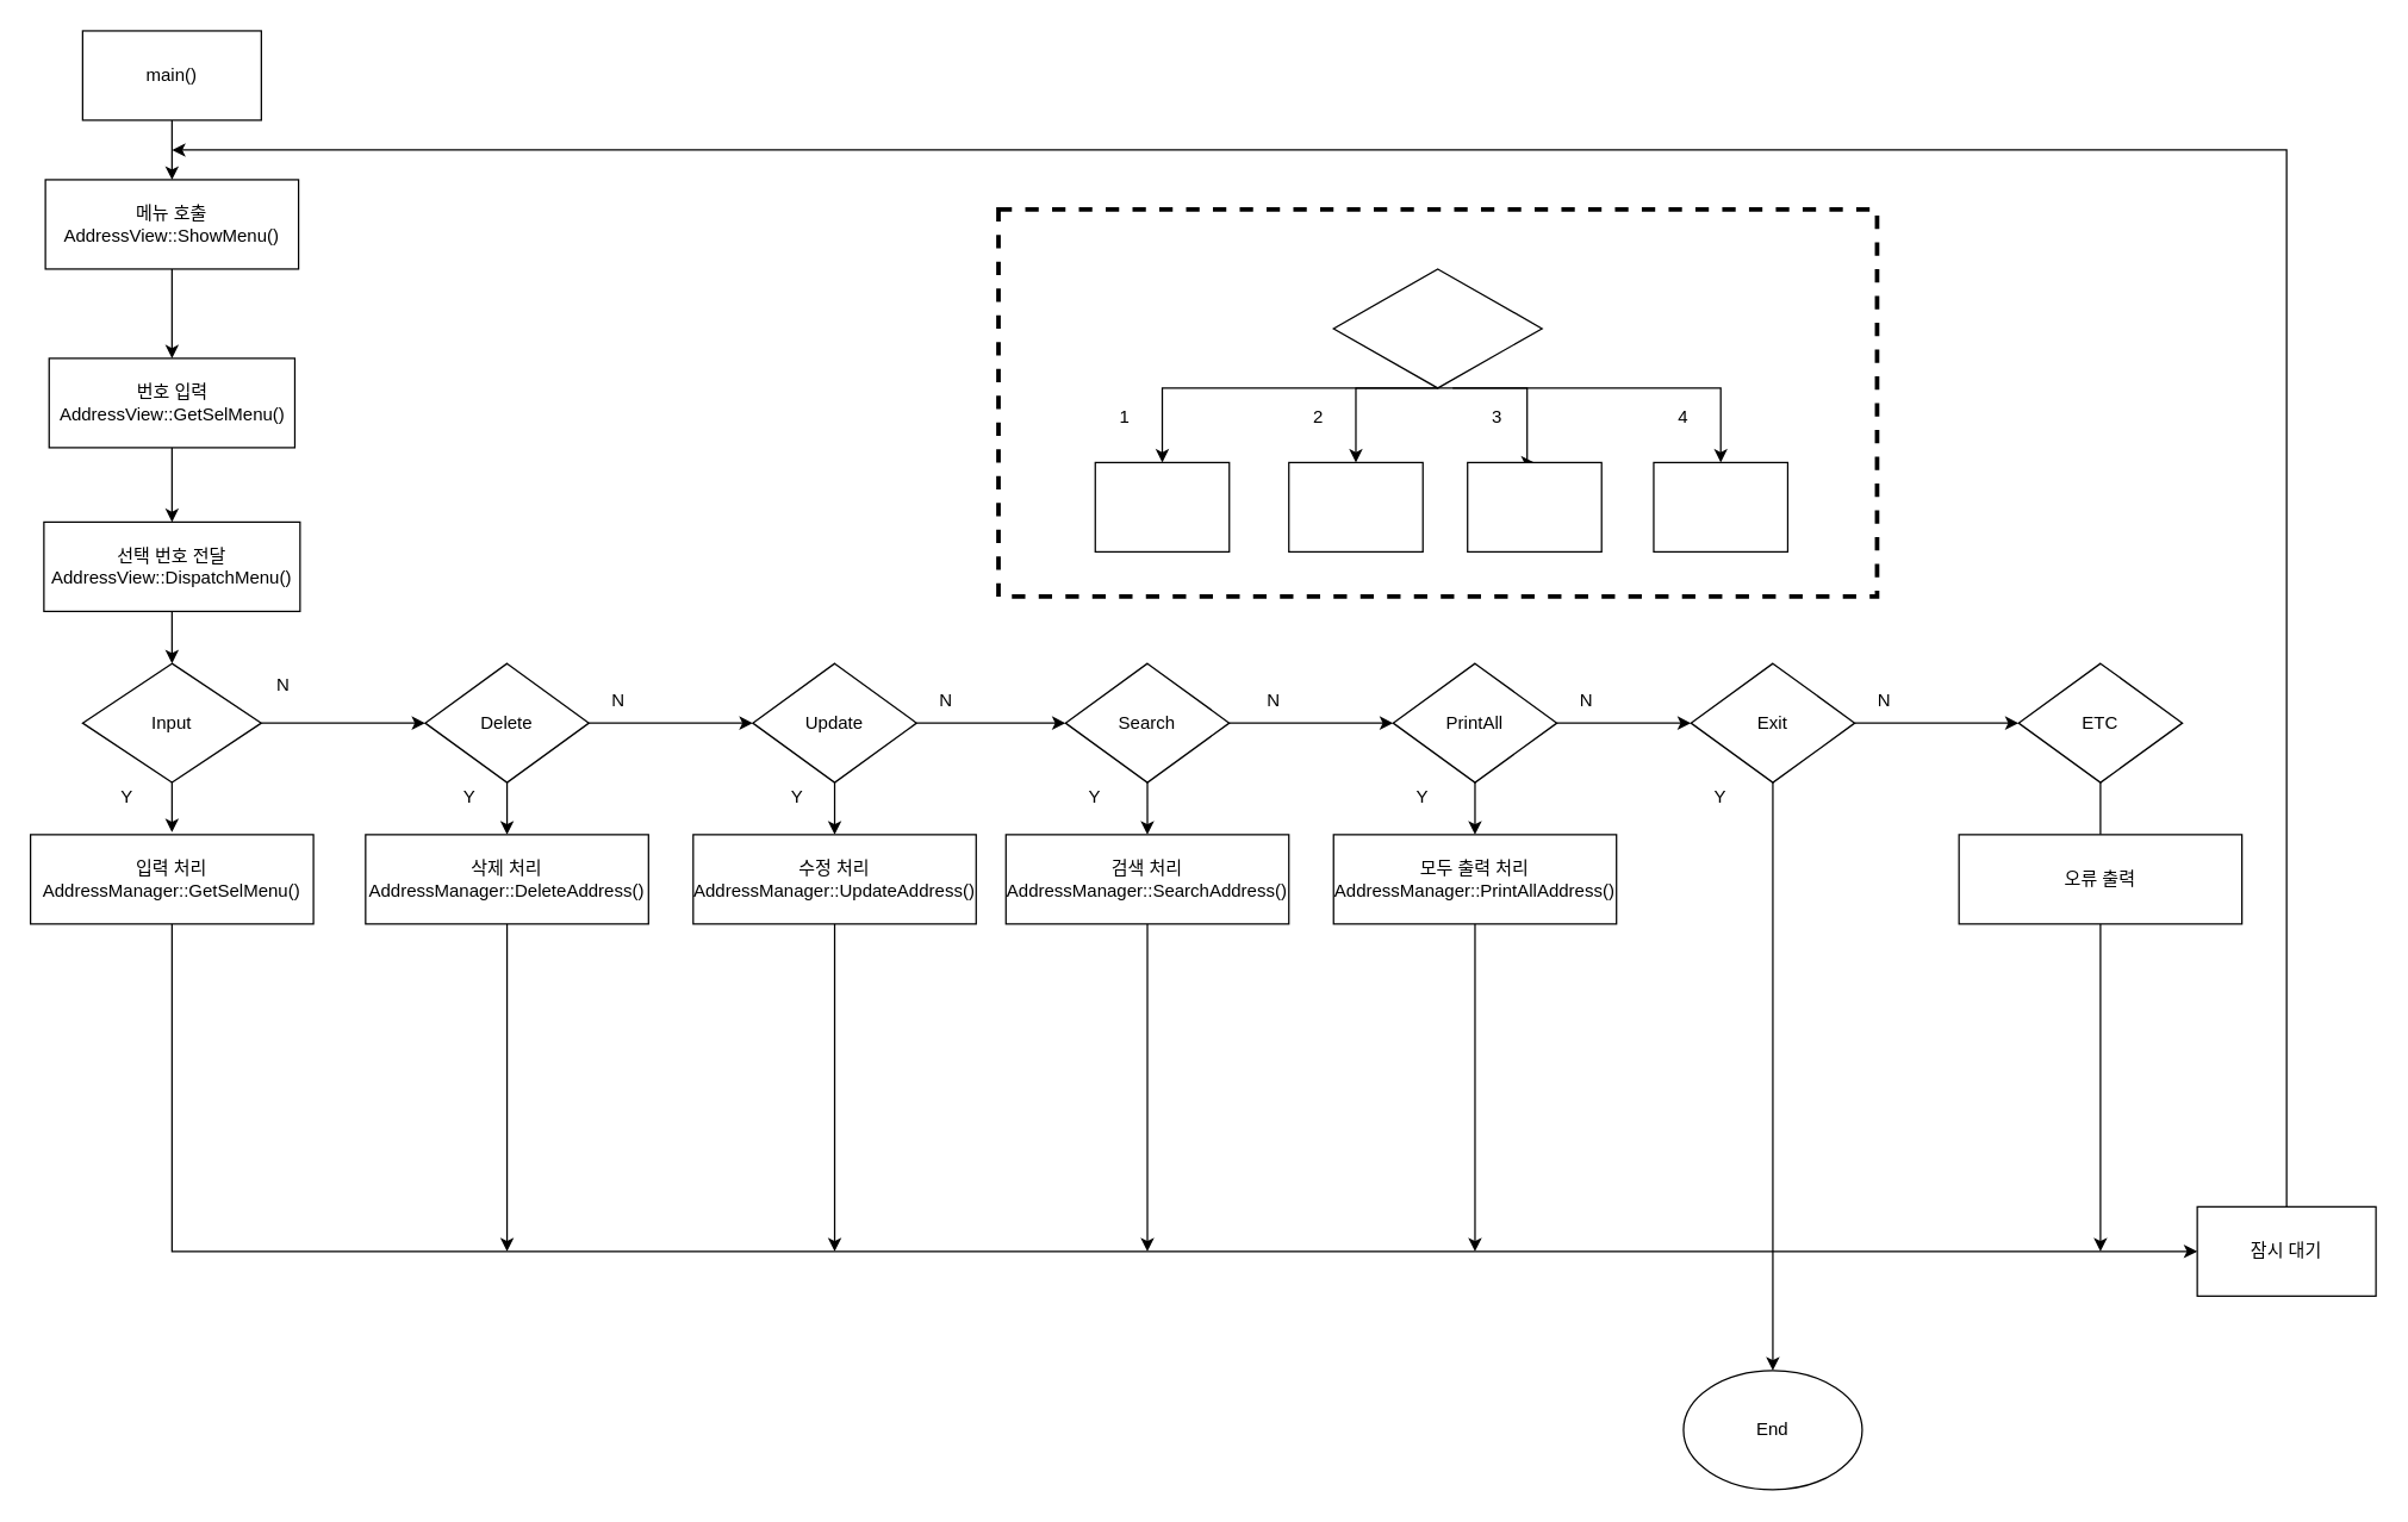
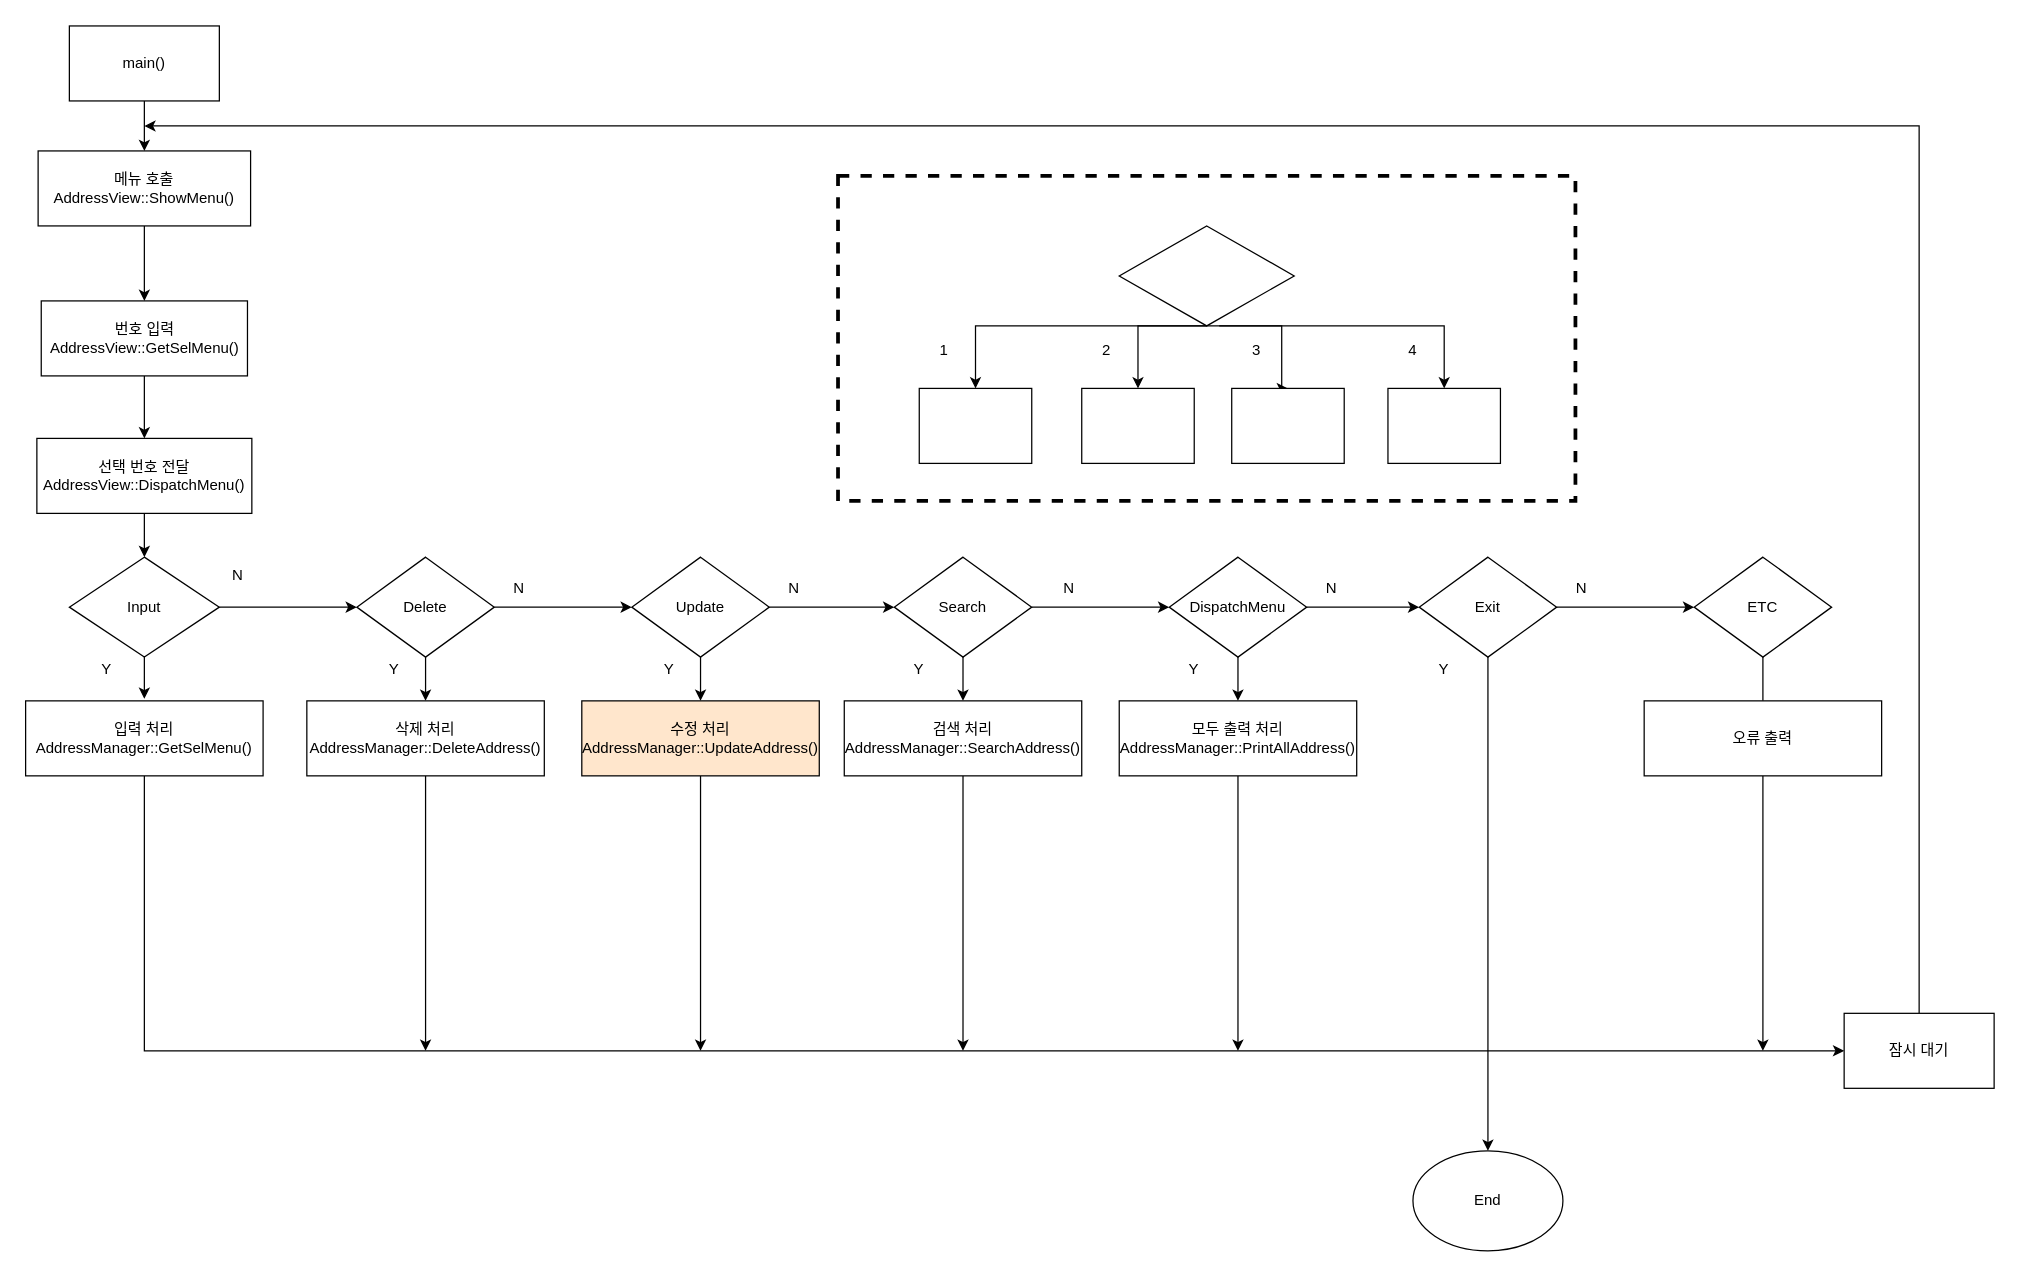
- <mxCell id="40" value="PrintAll" style="rhombus;whiteSpace=wrap;html=1;" parent="1" vertex="1"><mxGeometry x="935" y="445" width="110" height="80" as="geometry" /></mxCell>
+ <mxCell id="40" value="DispatchMenu" style="rhombus;whiteSpace=wrap;html=1;" parent="1" vertex="1"><mxGeometry x="935" y="445" width="110" height="80" as="geometry" /></mxCell>
- <mxCell id="29" value="수정 처리&lt;br&gt;AddressManager::UpdateAddress()" style="rounded=0;whiteSpace=wrap;html=1;" parent="1" vertex="1"><mxGeometry x="465" y="560" width="190" height="60" as="geometry" /></mxCell>
+ <mxCell id="29" value="수정 처리&lt;br&gt;AddressManager::UpdateAddress()" style="rounded=0;whiteSpace=wrap;html=1;fillColor=#ffe6cc;" parent="1" vertex="1"><mxGeometry x="465" y="560" width="190" height="60" as="geometry" /></mxCell>
